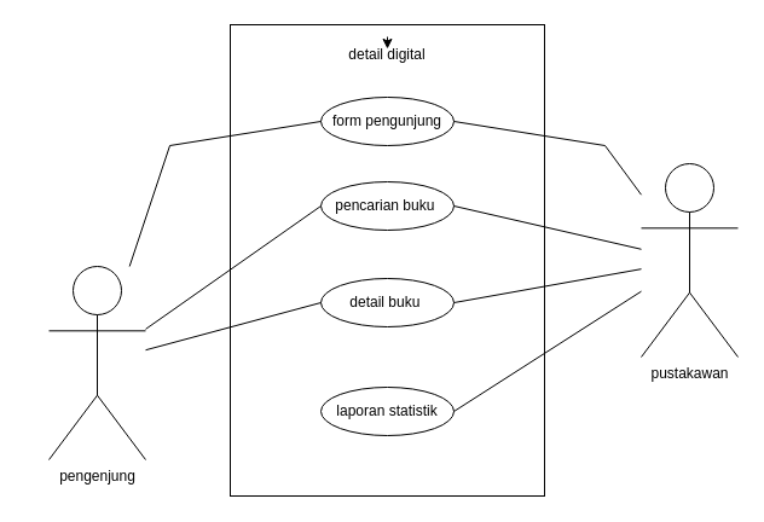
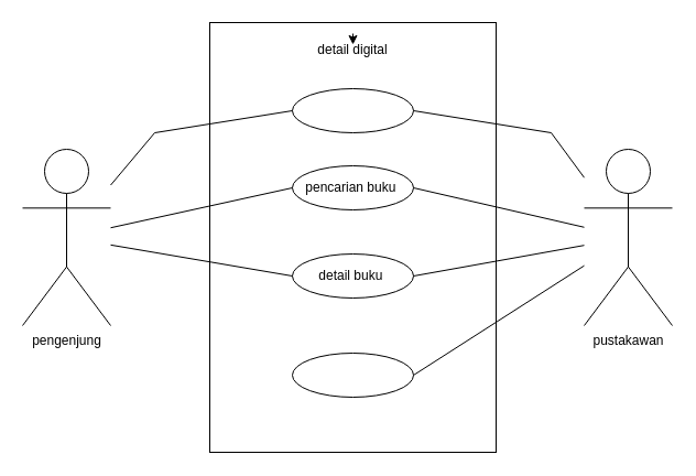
- <mxCell id="18" value="form pengunjung" style="text;html=1;strokeColor=none;fillColor=none;align=center;verticalAlign=middle;whiteSpace=wrap;rounded=0;" vertex="1" parent="1"><mxGeometry x="270" y="85" width="100" height="30" as="geometry" /></mxCell>
- <mxCell id="9" value="pengenjung&lt;br&gt;" style="shape=umlActor;verticalLabelPosition=bottom;verticalAlign=top;html=1;outlineConnect=0;" vertex="1" parent="1"><mxGeometry x="40" y="220" width="80" height="160" as="geometry" /></mxCell>
+ <mxCell id="9" value="pengenjung&lt;br&gt;" style="shape=umlActor;verticalLabelPosition=bottom;verticalAlign=top;html=1;outlineConnect=0;" vertex="1" parent="1"><mxGeometry x="20" y="135" width="80" height="160" as="geometry" /></mxCell>
- <mxCell id="21" value="laporan statistik" style="text;html=1;strokeColor=none;fillColor=none;align=center;verticalAlign=middle;whiteSpace=wrap;rounded=0;" vertex="1" parent="1"><mxGeometry x="270" y="325" width="100" height="30" as="geometry" /></mxCell>
